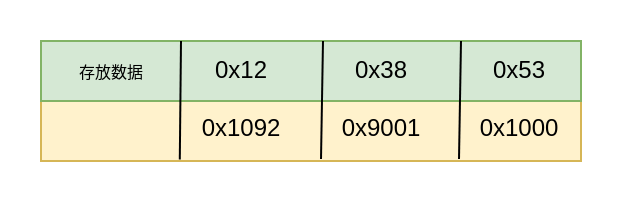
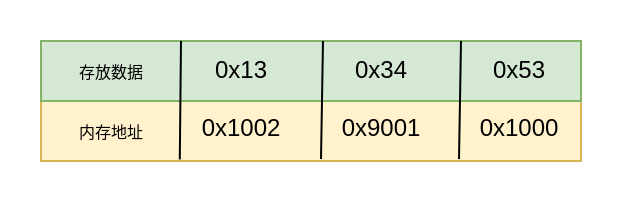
- <mxCell id="6" value="0x12" style="text;html=1;align=center;verticalAlign=middle;resizable=0;points=[];autosize=1;strokeColor=none;fillColor=none;" vertex="1" parent="1"><mxGeometry x="95" y="20" width="50" height="30" as="geometry" /></mxCell>
+ <mxCell id="6" value="0x13" style="text;html=1;align=center;verticalAlign=middle;resizable=0;points=[];autosize=1;strokeColor=none;fillColor=none;" vertex="1" parent="1"><mxGeometry x="95" y="20" width="50" height="30" as="geometry" /></mxCell>
- <mxCell id="10" value="0x38" style="text;html=1;align=center;verticalAlign=middle;resizable=0;points=[];autosize=1;strokeColor=none;fillColor=none;" vertex="1" parent="1"><mxGeometry x="165" y="20" width="50" height="30" as="geometry" /></mxCell>
+ <mxCell id="10" value="0x34" style="text;html=1;align=center;verticalAlign=middle;resizable=0;points=[];autosize=1;strokeColor=none;fillColor=none;" vertex="1" parent="1"><mxGeometry x="165" y="20" width="50" height="30" as="geometry" /></mxCell>
- <mxCell id="7" value="0x1092" style="text;html=1;align=center;verticalAlign=middle;resizable=0;points=[];autosize=1;strokeColor=none;fillColor=none;" vertex="1" parent="1"><mxGeometry x="90" y="49" width="60" height="30" as="geometry" /></mxCell>
+ <mxCell id="7" value="0x1002" style="text;html=1;align=center;verticalAlign=middle;resizable=0;points=[];autosize=1;strokeColor=none;fillColor=none;" vertex="1" parent="1"><mxGeometry x="90" y="49" width="60" height="30" as="geometry" /></mxCell>
+ <mxCell id="5" value="&lt;font style=&quot;font-size: 8px;&quot;&gt;内存地址&lt;/font&gt;" style="text;html=1;align=center;verticalAlign=middle;resizable=0;points=[];autosize=1;strokeColor=none;fillColor=none;" vertex="1" parent="1"><mxGeometry x="20" y="50" width="70" height="30" as="geometry" /></mxCell>
